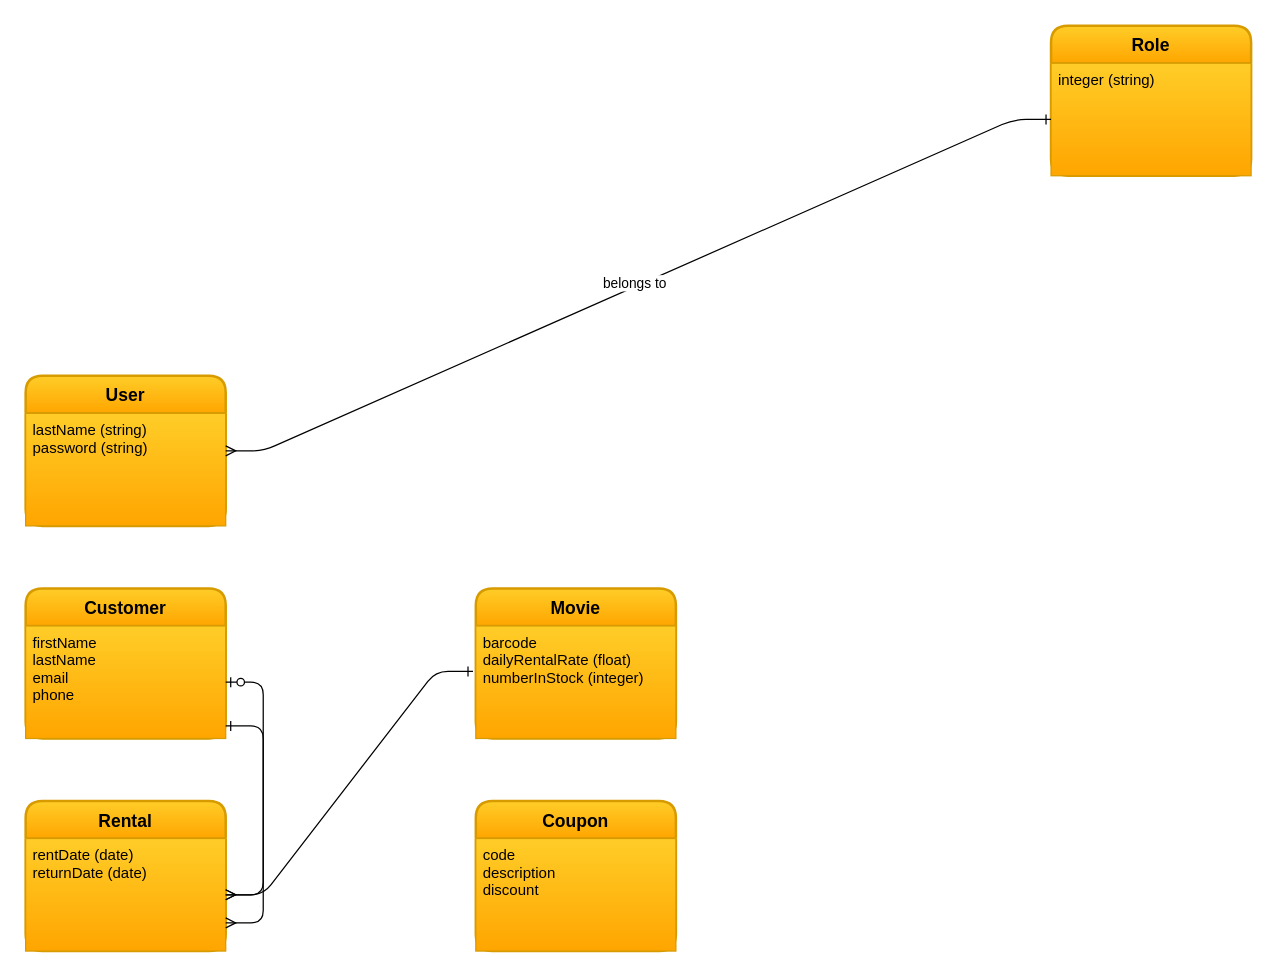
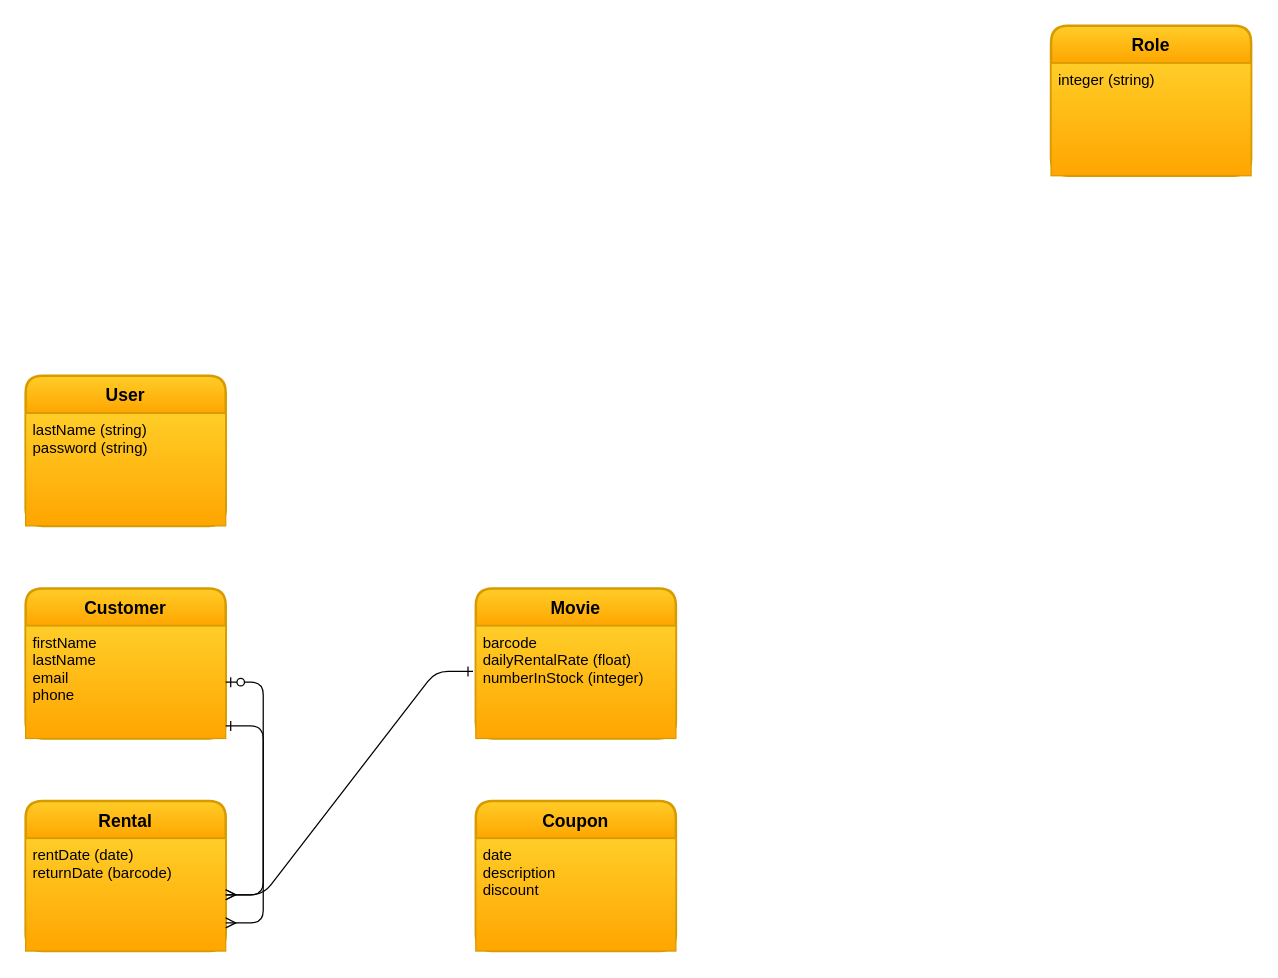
- <mxCell id="14" value="" style="edgeStyle=entityRelationEdgeStyle;fontSize=12;html=1;endArrow=ERone;startArrow=ERmany;exitX=1;exitY=0.5;exitDx=0;exitDy=0;entryX=0;entryY=0.5;entryDx=0;entryDy=0;endFill=0;" edge="1" parent="1" source="2" target="9"><mxGeometry width="100" height="100" relative="1" as="geometry"><mxPoint x="170" y="450" as="sourcePoint" /><mxPoint x="270" y="350" as="targetPoint" /></mxGeometry></mxCell>
- <mxCell id="15" value="belongs to" style="edgeLabel;html=1;align=center;verticalAlign=middle;resizable=0;points=[];" vertex="1" connectable="0" parent="14"><mxGeometry x="-0.008" y="3" relative="1" as="geometry"><mxPoint as="offset" /></mxGeometry></mxCell>
- <mxCell id="11" value="rentDate (date)&#10;returnDate (date)" style="align=left;spacingLeft=4;fontSize=12;verticalAlign=top;resizable=0;rotatable=0;part=1;fillColor=#ffcd28;strokeColor=#d79b00;gradientColor=#ffa500;" parent="10" vertex="1"><mxGeometry y="30" width="160" height="90" as="geometry" /></mxCell>
+ <mxCell id="11" value="rentDate (date)&#10;returnDate (barcode)" style="align=left;spacingLeft=4;fontSize=12;verticalAlign=top;resizable=0;rotatable=0;part=1;fillColor=#ffcd28;strokeColor=#d79b00;gradientColor=#ffa500;" parent="10" vertex="1"><mxGeometry y="30" width="160" height="90" as="geometry" /></mxCell>
- <mxCell id="13" value="code&#10;description&#10;discount" style="align=left;spacingLeft=4;fontSize=12;verticalAlign=top;resizable=0;rotatable=0;part=1;fillColor=#ffcd28;strokeColor=#d79b00;gradientColor=#ffa500;" parent="12" vertex="1"><mxGeometry y="30" width="160" height="90" as="geometry" /></mxCell>
+ <mxCell id="13" value="date&#10;description&#10;discount" style="align=left;spacingLeft=4;fontSize=12;verticalAlign=top;resizable=0;rotatable=0;part=1;fillColor=#ffcd28;strokeColor=#d79b00;gradientColor=#ffa500;" parent="12" vertex="1"><mxGeometry y="30" width="160" height="90" as="geometry" /></mxCell>
